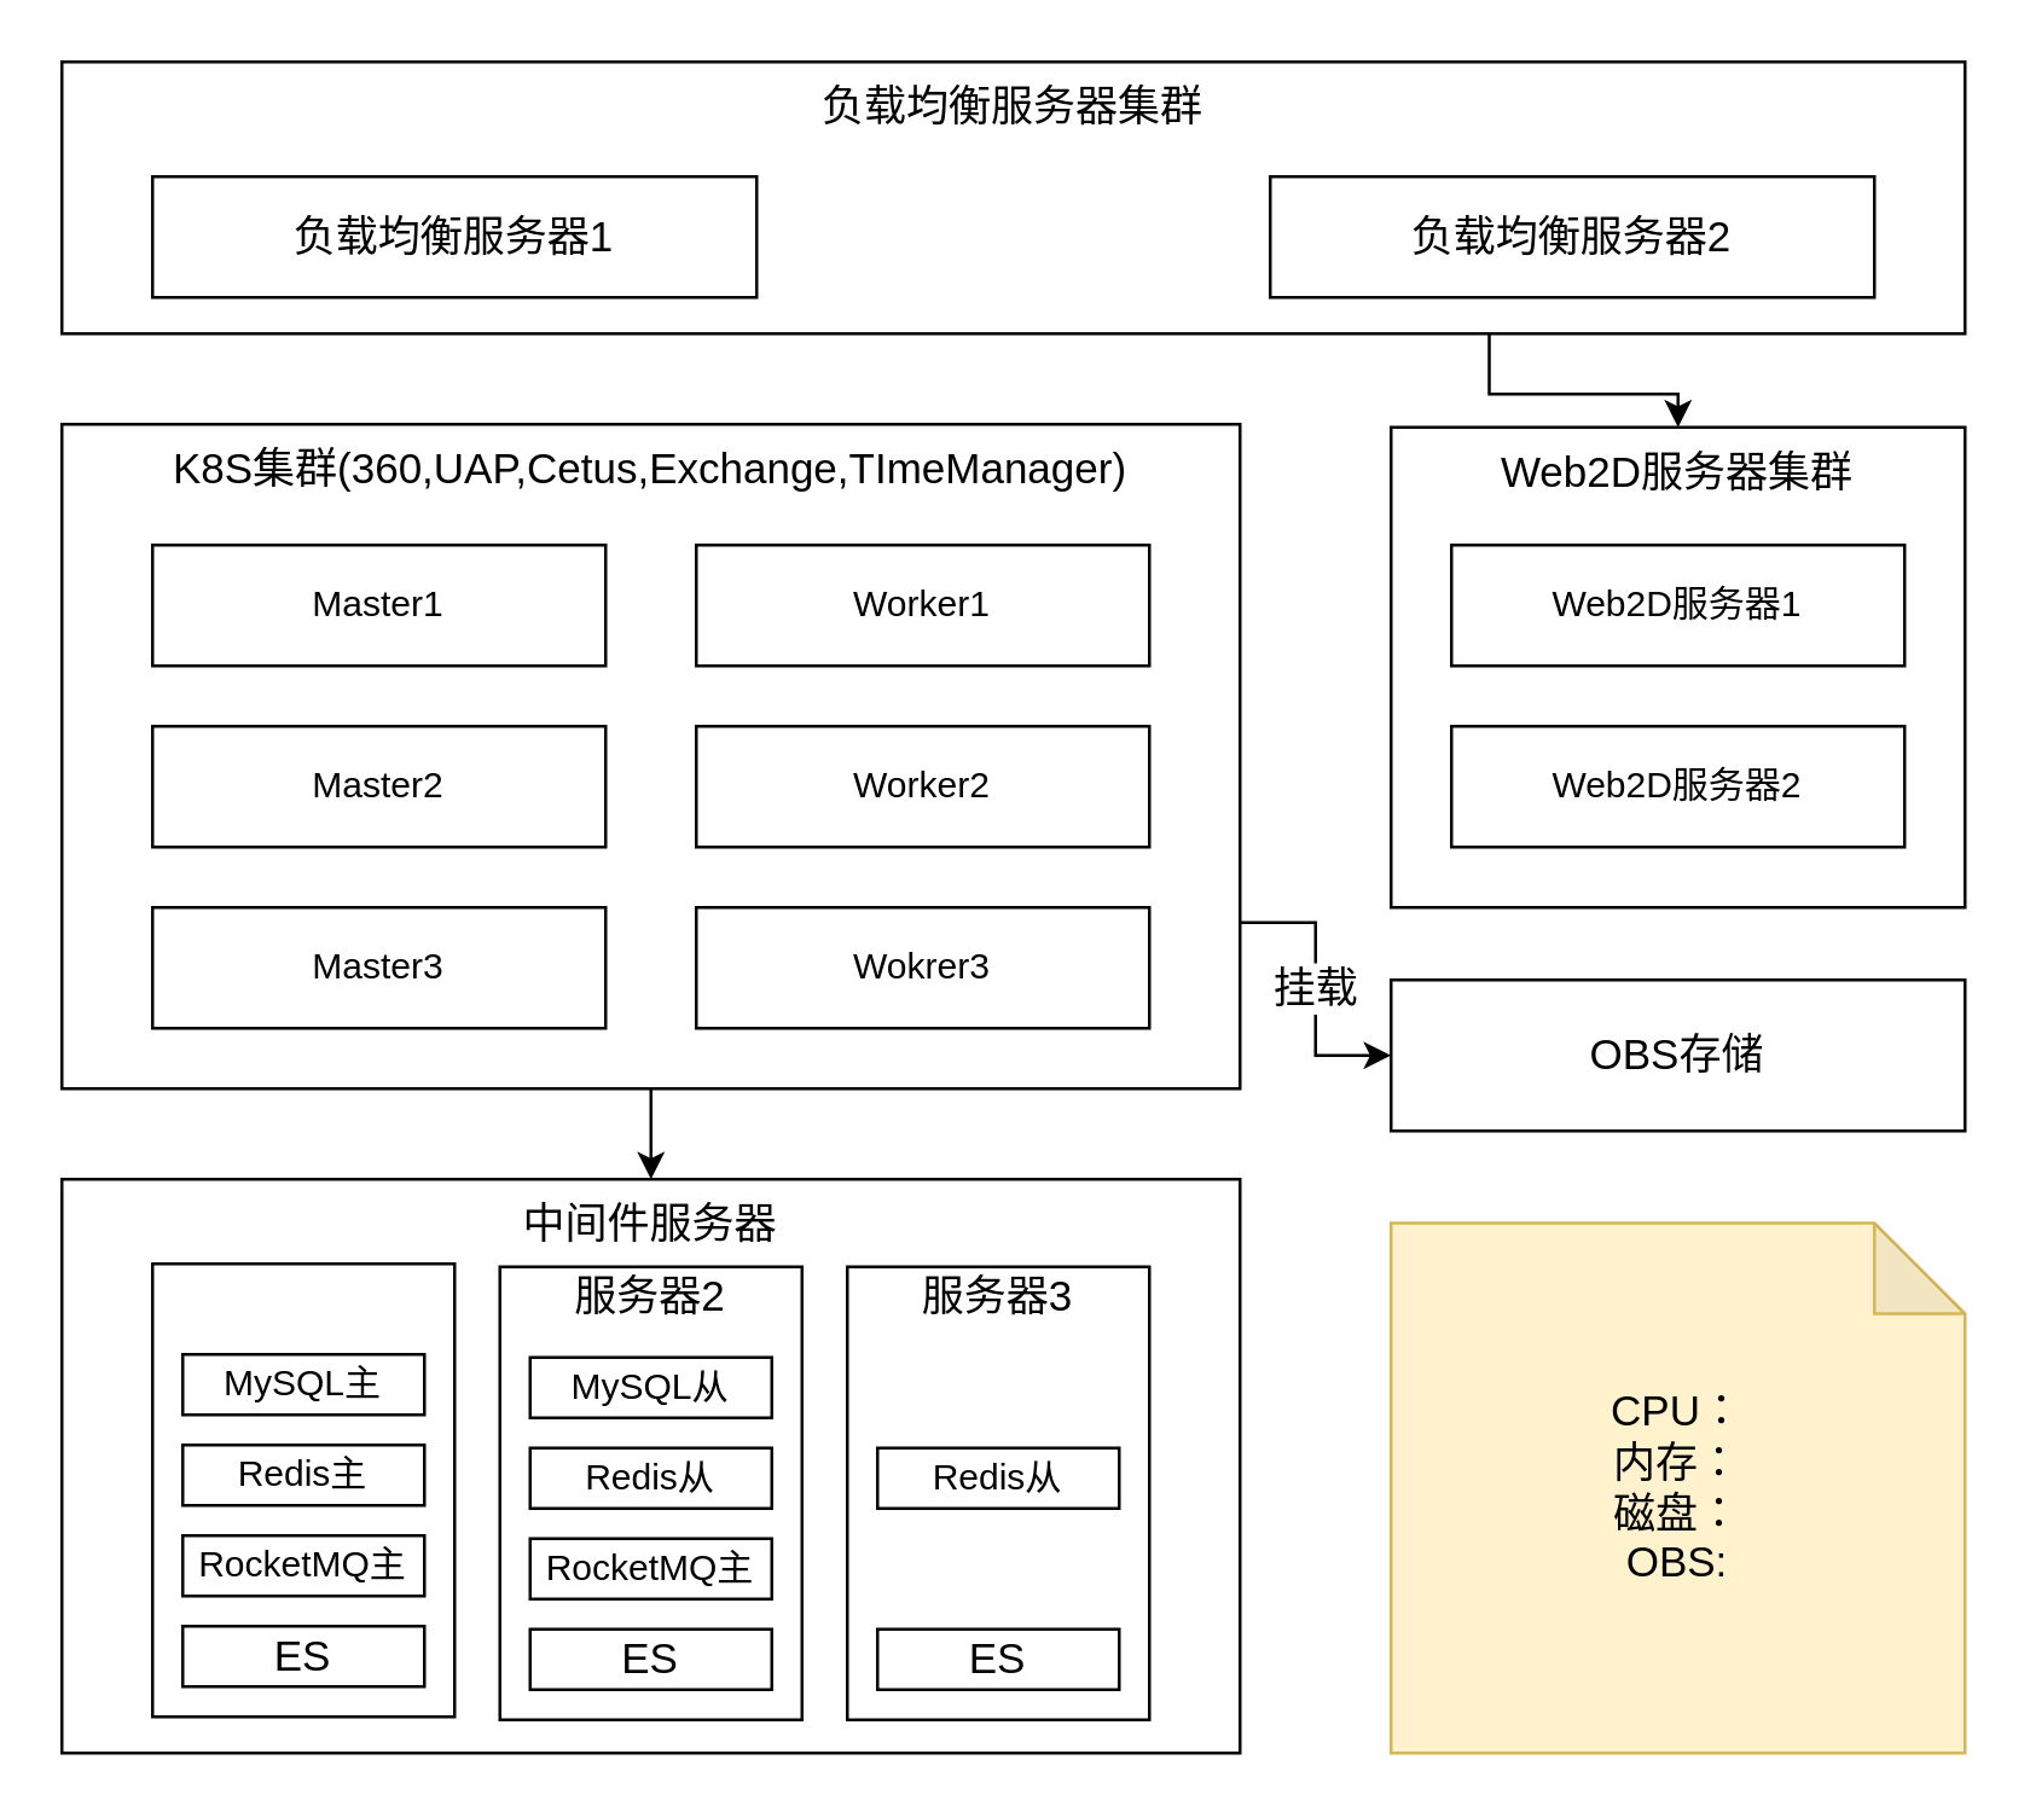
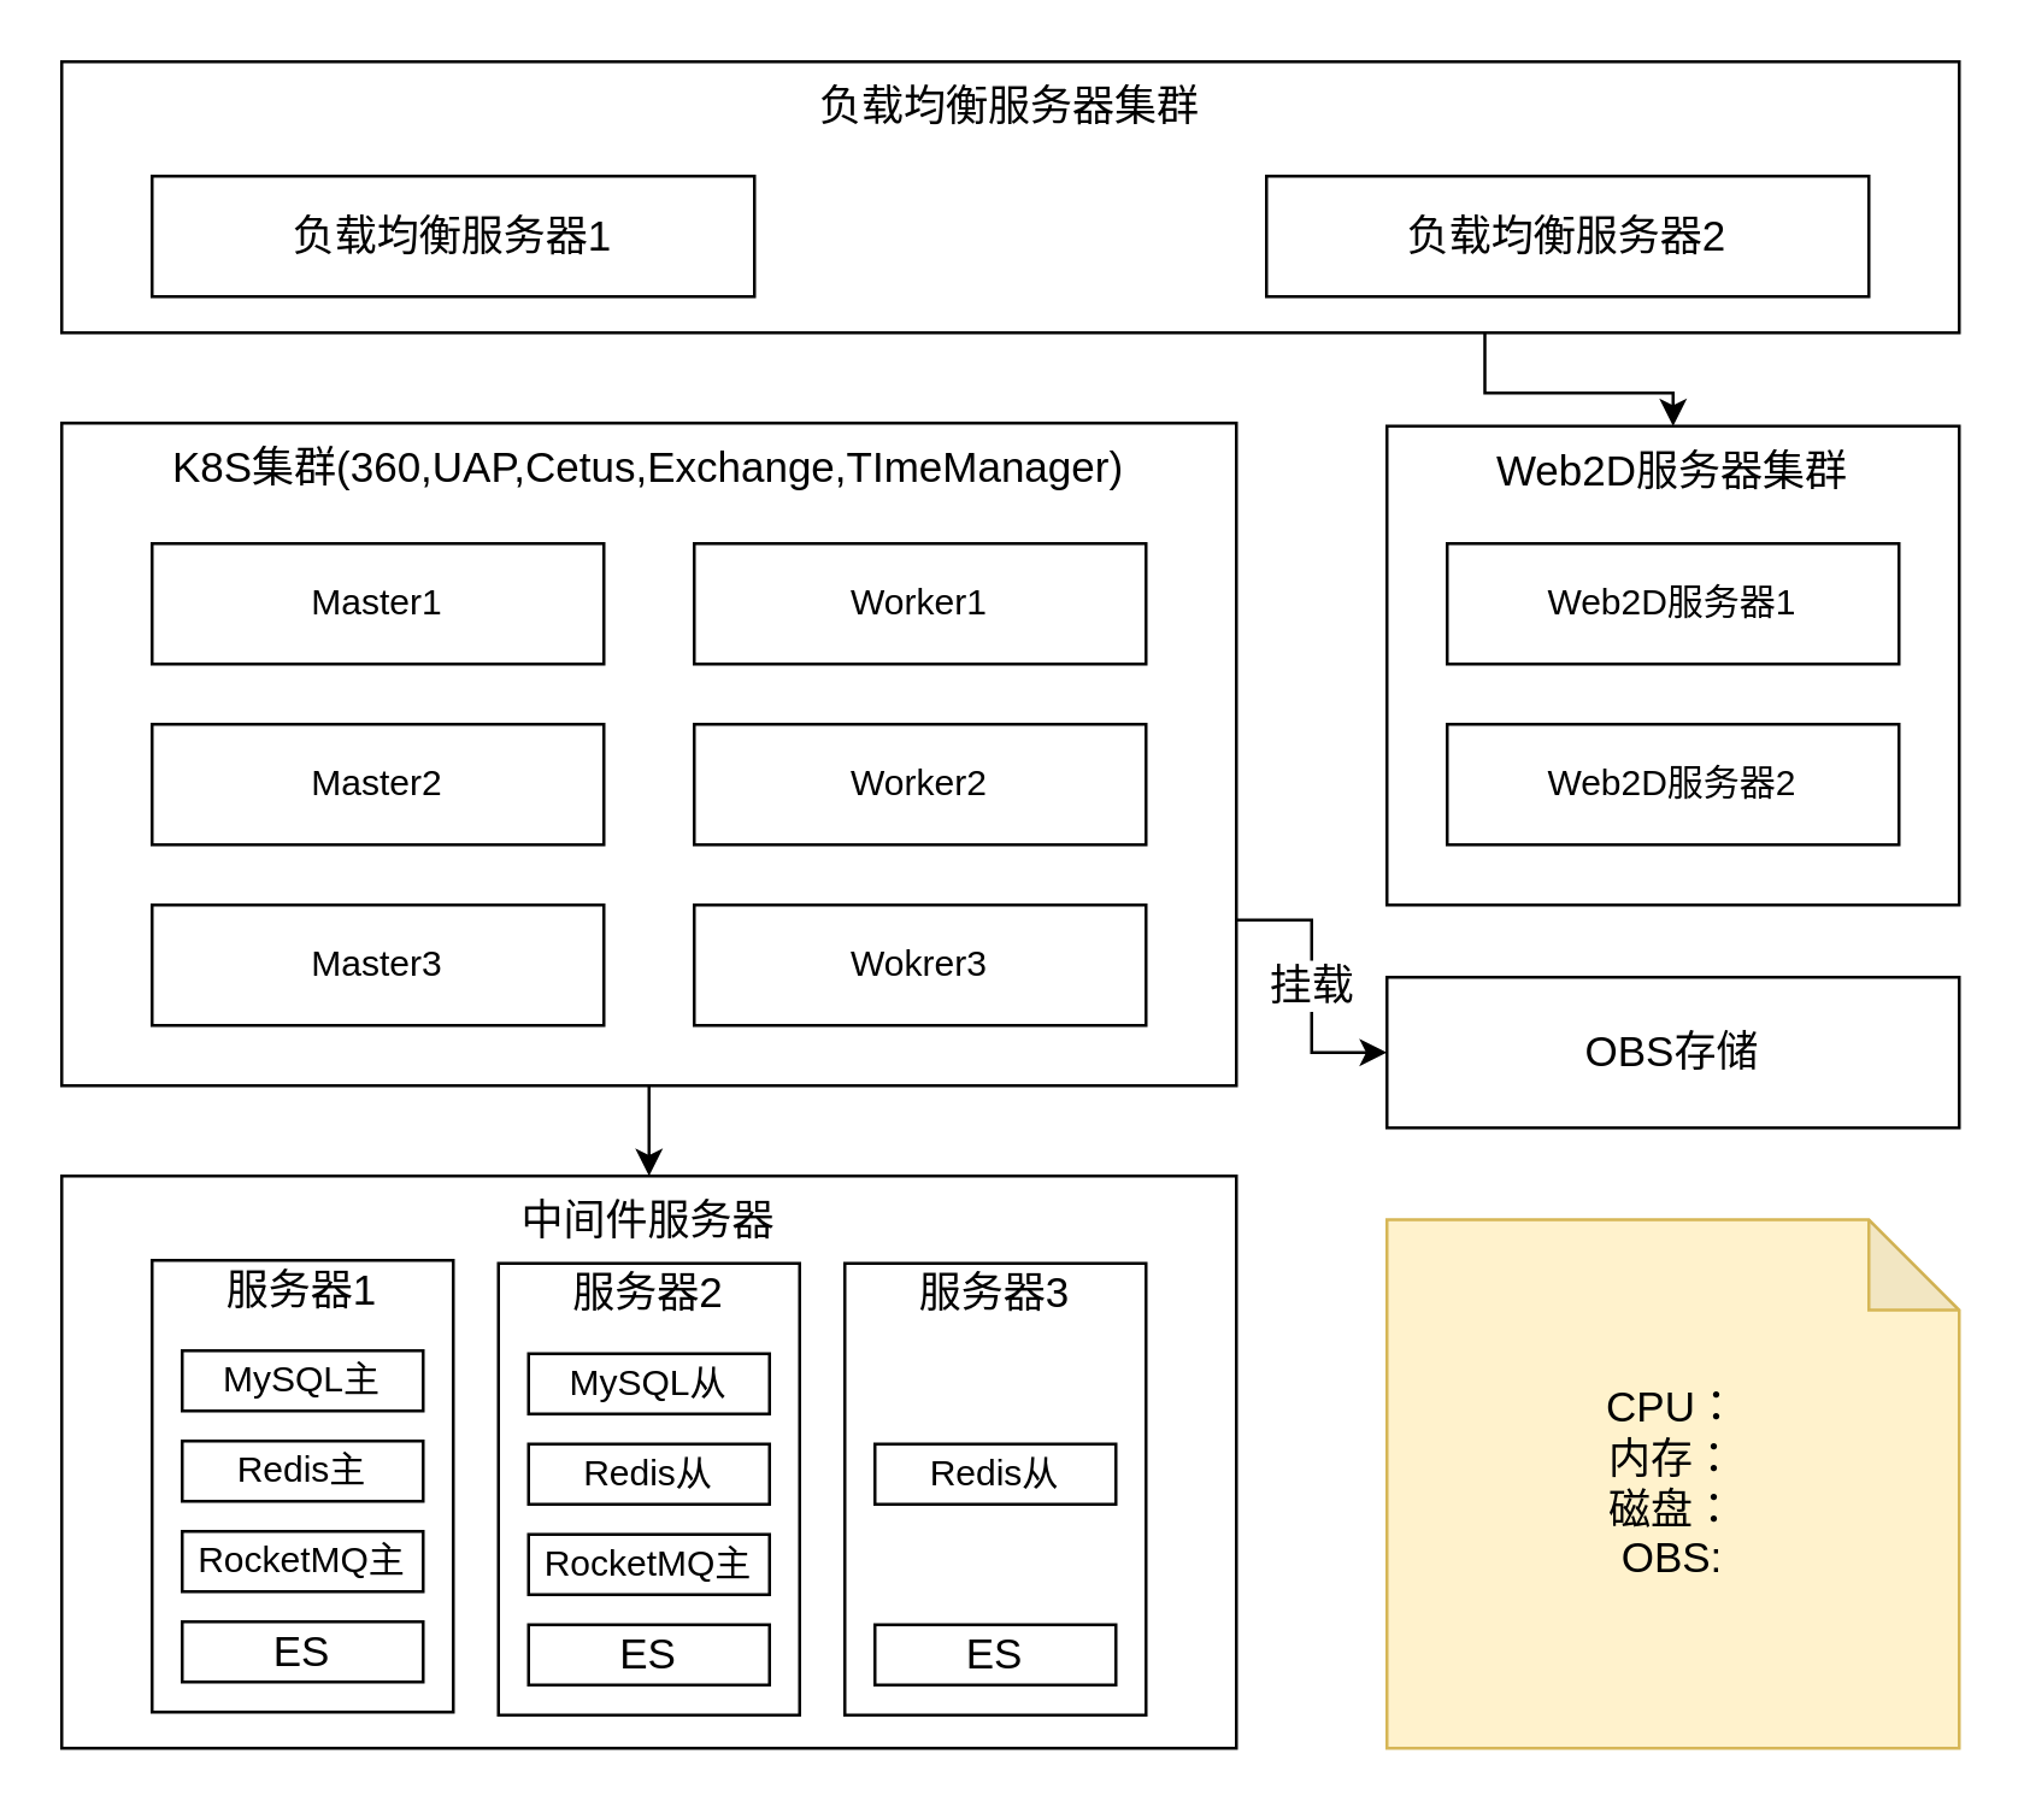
+ <mxCell id="18" value="&lt;font style=&quot;font-size: 14px;&quot;&gt;服务器1&lt;/font&gt;" style="text;html=1;strokeColor=none;fillColor=none;align=center;verticalAlign=middle;whiteSpace=wrap;rounded=0;fontSize=12;" vertex="1" parent="12"><mxGeometry x="20" width="60" height="20" as="geometry" /></mxCell>
